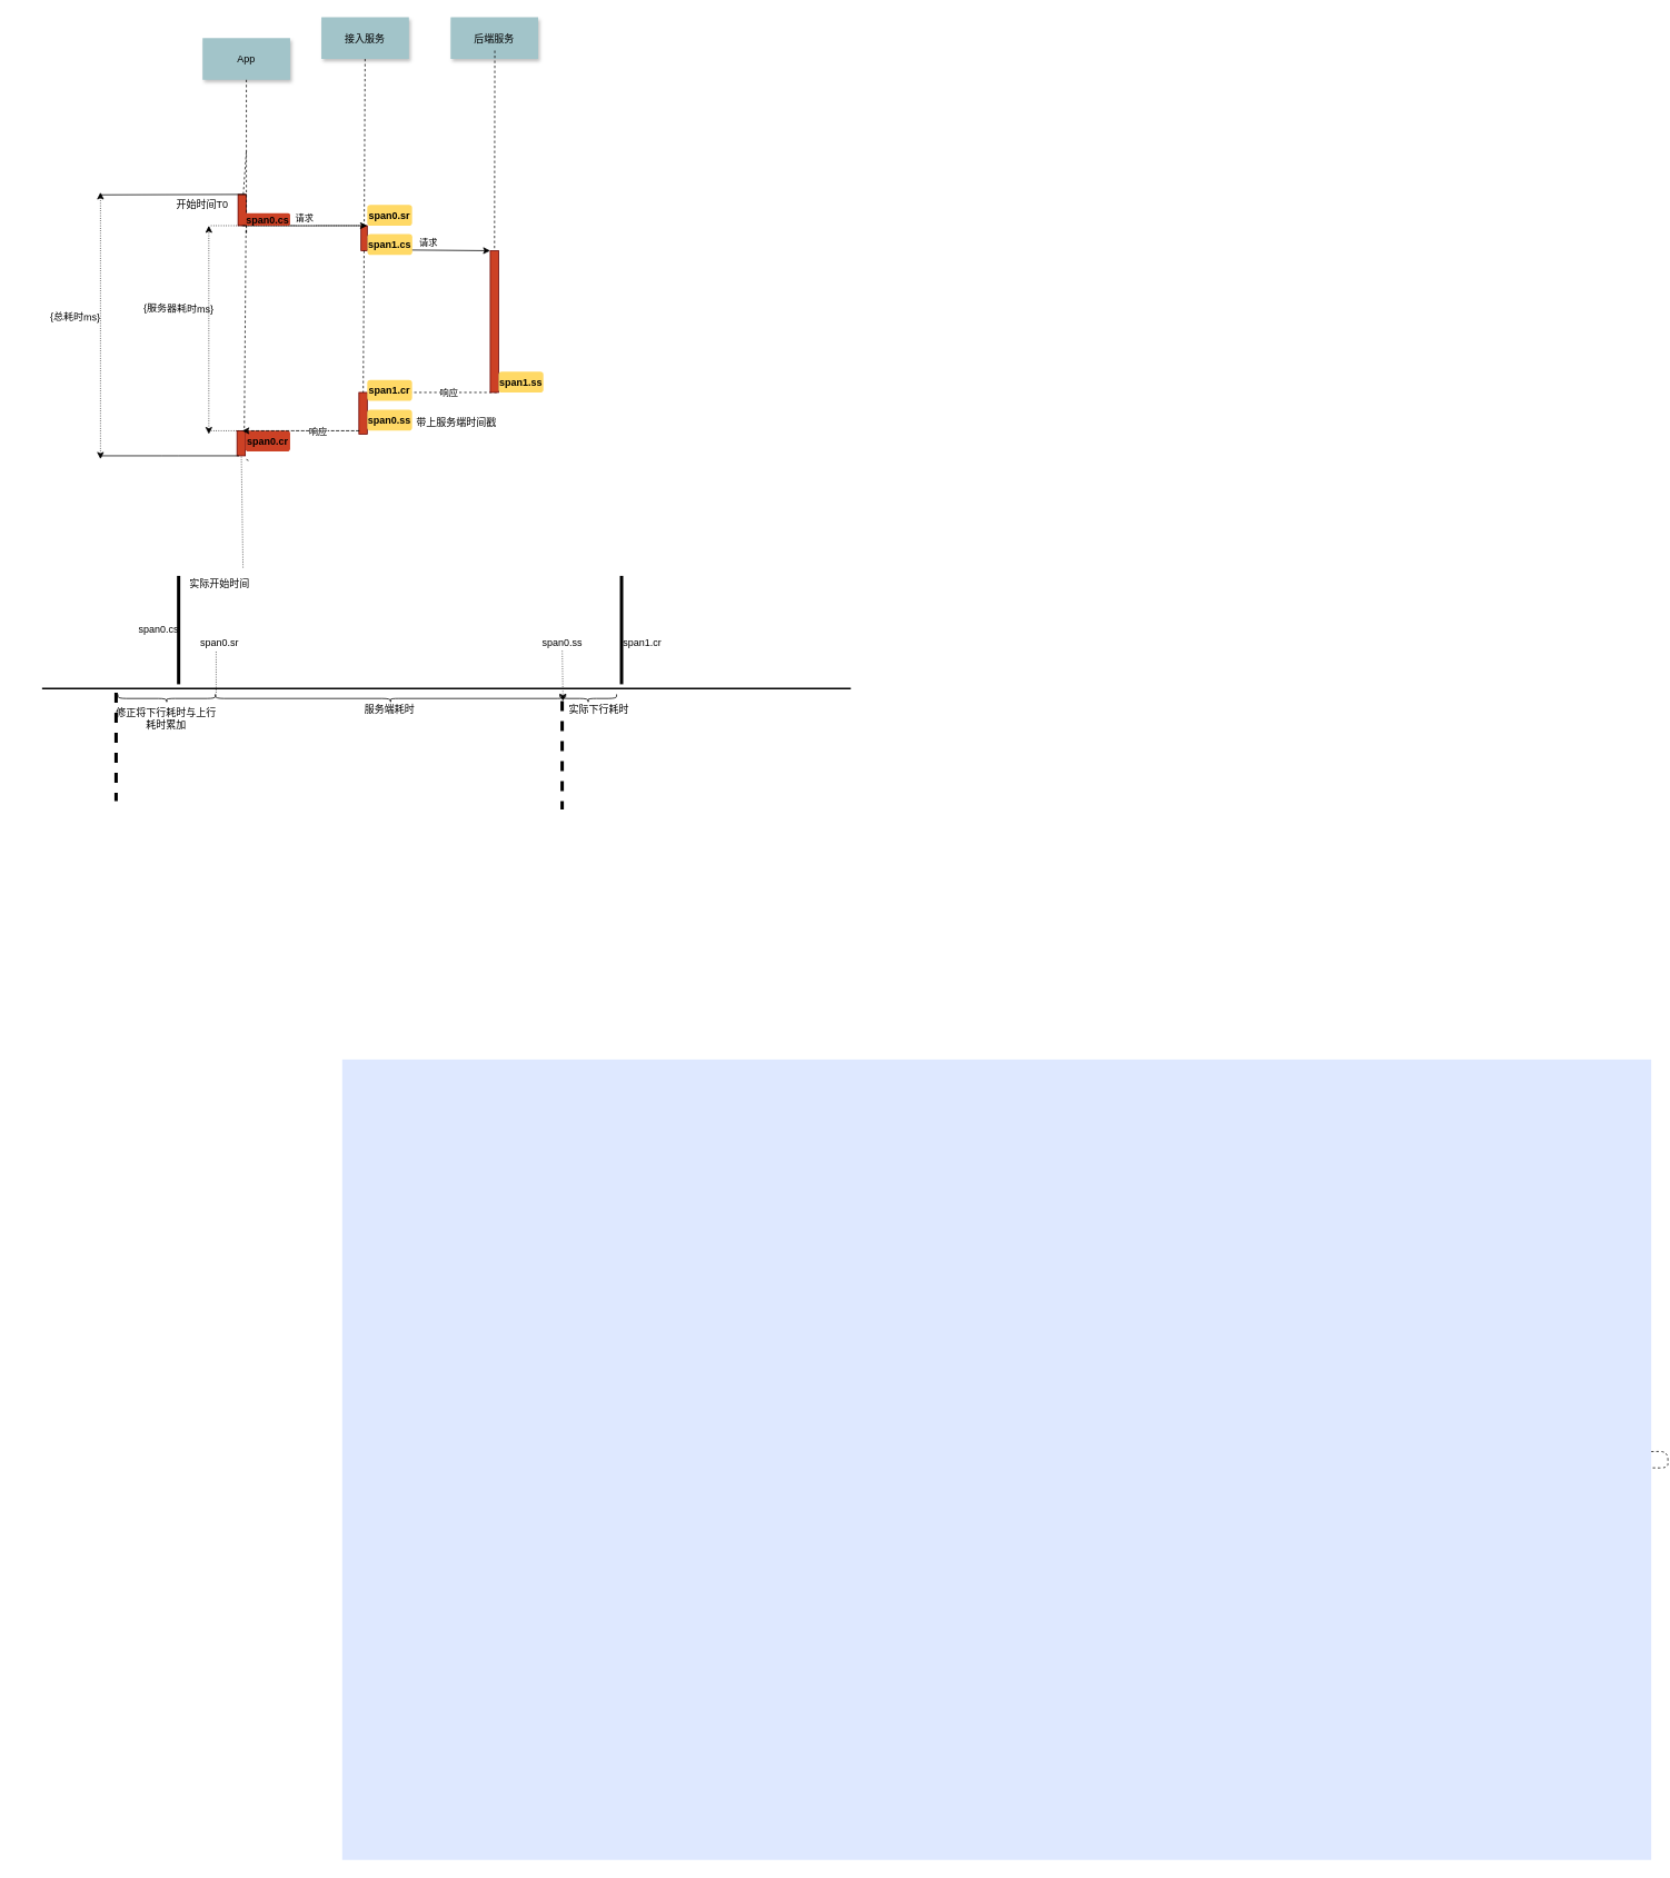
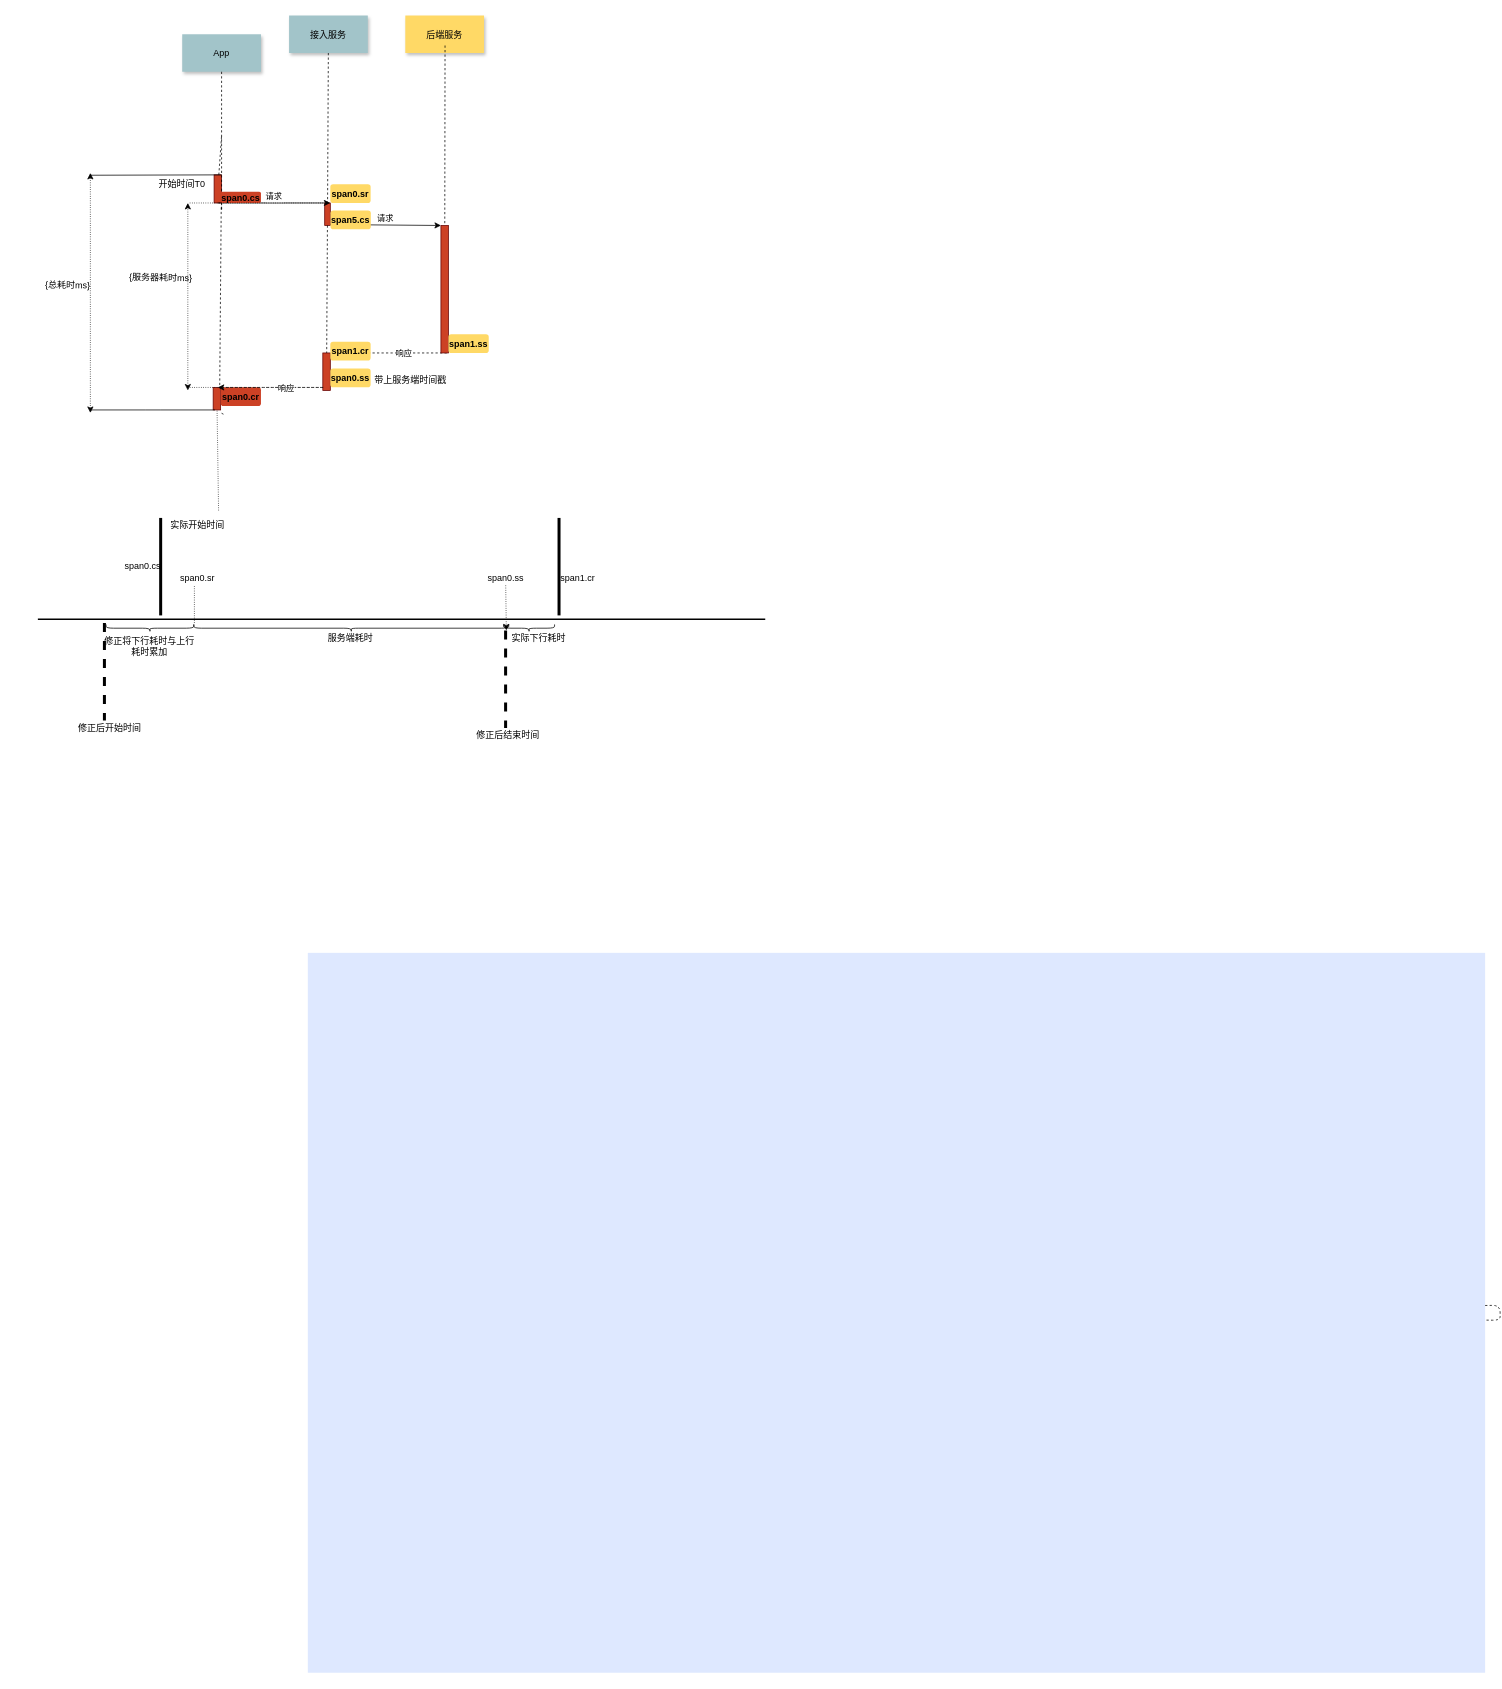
- <mxCell id="9" value="后端服务" style="shadow=1;fillColor=#A2C4C9;strokeColor=none" parent="1" vertex="1"><mxGeometry x="540" y="20" width="105" height="50" as="geometry" /></mxCell>
+ <mxCell id="9" value="后端服务" style="shadow=1;fillColor=#ffd966;strokeColor=none;" parent="1" vertex="1"><mxGeometry x="540" y="20" width="105" height="50" as="geometry" /></mxCell>
- <mxCell id="25" value="span1.cs" style="rounded=1;fontStyle=1;fillColor=#FFD966;strokeColor=none" vertex="1" parent="1"><mxGeometry x="440.25" y="279.996" width="53.75" height="25" as="geometry" /></mxCell>
+ <mxCell id="25" value="span5.cs" style="rounded=1;fontStyle=1;fillColor=#FFD966;strokeColor=none" vertex="1" parent="1"><mxGeometry x="440.25" y="279.996" width="53.75" height="25" as="geometry" /></mxCell>
+ <mxCell id="58" value="修正后开始时间" style="text;html=1;strokeColor=none;fillColor=none;align=center;verticalAlign=middle;whiteSpace=wrap;rounded=0;" vertex="1" parent="1"><mxGeometry x="97.5" y="960" width="96.25" height="20" as="geometry" /></mxCell>
+ <mxCell id="54" value="修正后结束时间" style="text;html=1;strokeColor=none;fillColor=none;align=center;verticalAlign=middle;whiteSpace=wrap;rounded=0;" vertex="1" parent="1"><mxGeometry x="628.75" y="970" width="96.25" height="20" as="geometry" /></mxCell>
